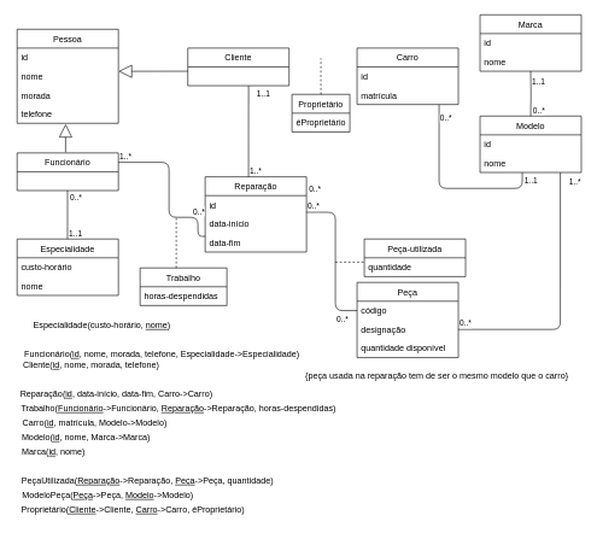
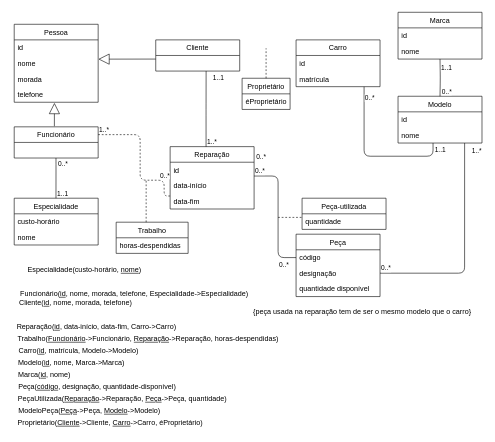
- <mxCell id="36" value="" style="endArrow=none;html=1;edgeStyle=orthogonalEdgeStyle;entryX=0.002;entryY=0.167;entryDx=0;entryDy=0;entryPerimeter=0;exitX=1;exitY=0.25;exitDx=0;exitDy=0;" parent="1" source="8" target="30" edge="1"><mxGeometry relative="1" as="geometry"><mxPoint x="163" y="340" as="sourcePoint" /><mxPoint x="283" y="340" as="targetPoint" /><Array as="points"><mxPoint x="233" y="224" /><mxPoint x="233" y="300" /><mxPoint x="273" y="300" /><mxPoint x="273" y="326" /></Array></mxGeometry></mxCell>
+ <mxCell id="36" value="" style="endArrow=none;html=1;edgeStyle=orthogonalEdgeStyle;entryX=0.002;entryY=0.167;entryDx=0;entryDy=0;entryPerimeter=0;exitX=1;exitY=0.25;exitDx=0;exitDy=0;dashed=1;" parent="1" source="8" target="30" edge="1"><mxGeometry relative="1" as="geometry"><mxPoint x="163" y="340" as="sourcePoint" /><mxPoint x="283" y="340" as="targetPoint" /><Array as="points"><mxPoint x="233" y="224" /><mxPoint x="233" y="300" /><mxPoint x="273" y="300" /><mxPoint x="273" y="326" /></Array></mxGeometry></mxCell>
+ <mxCell id="71" value="Peça(&lt;u&gt;código&lt;/u&gt;, designação, quantidade-disponível)" style="text;html=1;align=center;verticalAlign=middle;resizable=0;points=[];autosize=1;" parent="1" vertex="1"><mxGeometry x="21" y="635" width="280" height="20" as="geometry" /></mxCell>
